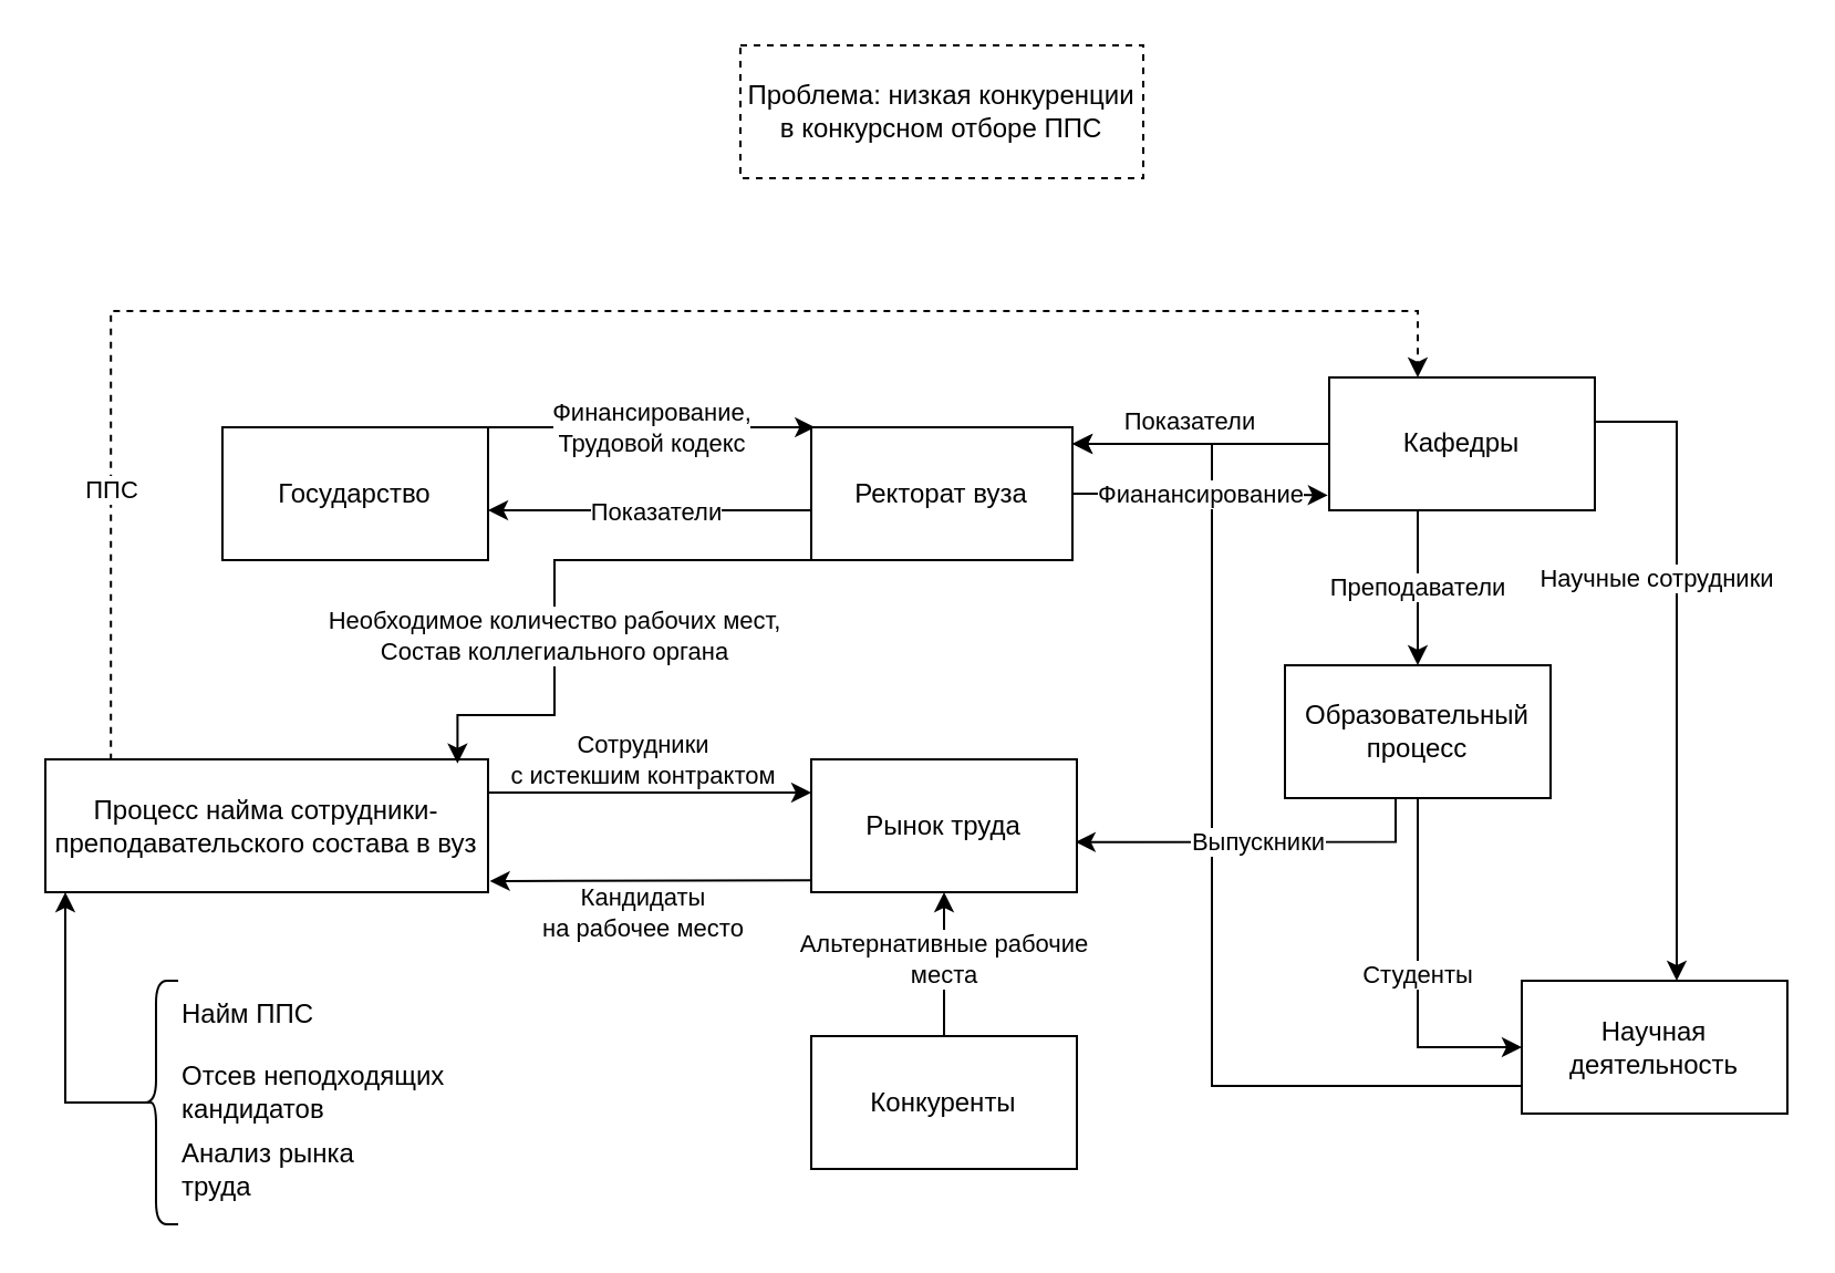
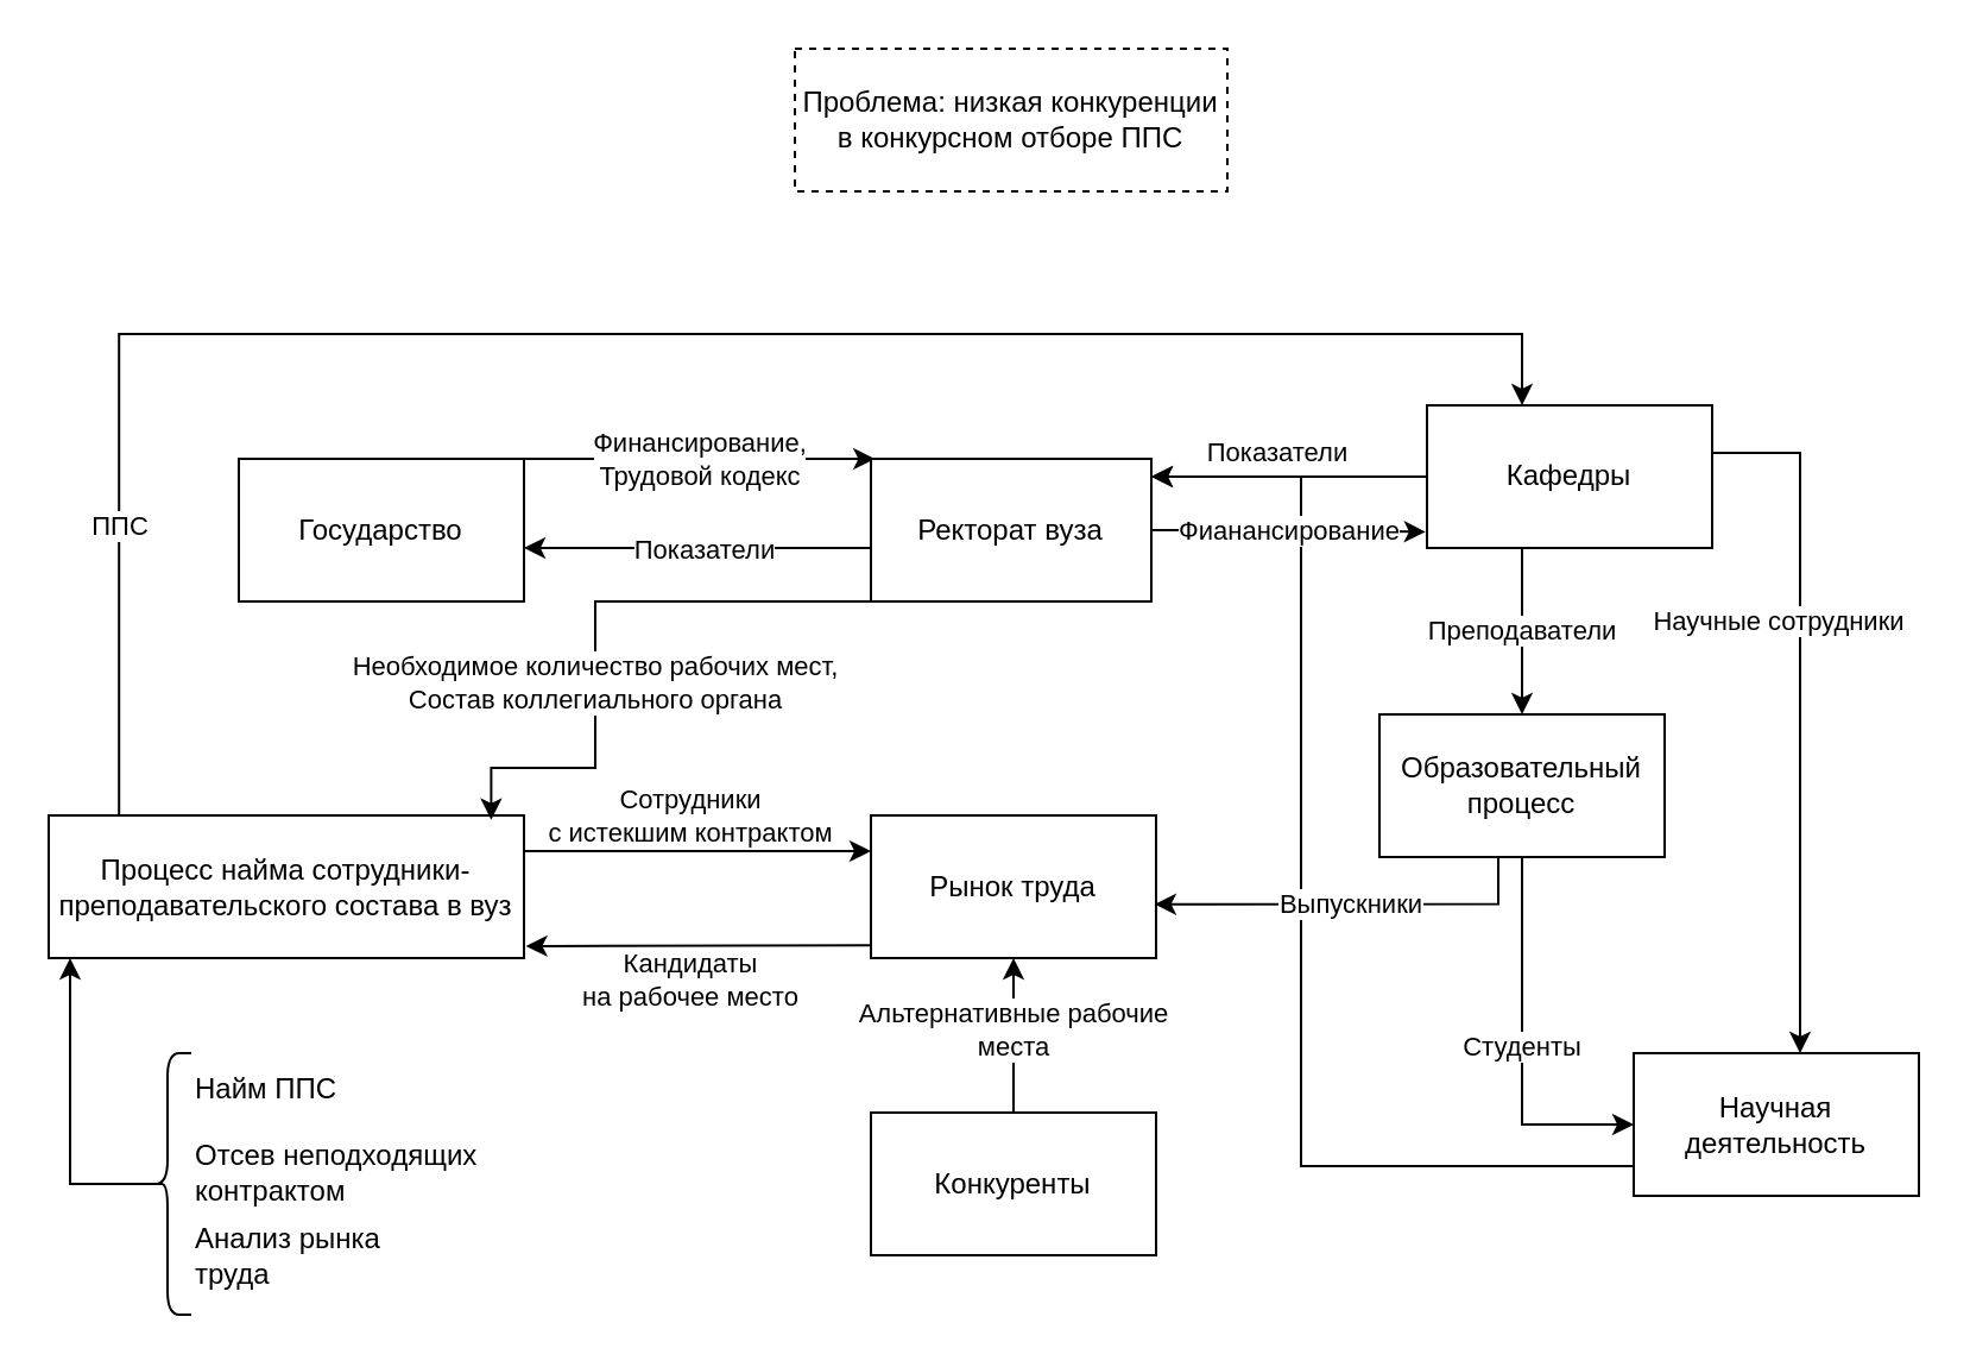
- <mxCell id="13" value="ППС" style="edgeStyle=orthogonalEdgeStyle;rounded=0;orthogonalLoop=1;jettySize=auto;html=1;exitX=0.148;exitY=0.007;exitDx=0;exitDy=0;exitPerimeter=0;dashed=1;" parent="1" source="3" target="24" edge="1"><mxGeometry x="-0.704" relative="1" as="geometry"><mxPoint as="offset" /><Array as="points"><mxPoint x="50" y="140" /><mxPoint x="640" y="140" /></Array></mxGeometry></mxCell>
+ <mxCell id="13" value="ППС" style="edgeStyle=orthogonalEdgeStyle;rounded=0;orthogonalLoop=1;jettySize=auto;html=1;exitX=0.148;exitY=0.007;exitDx=0;exitDy=0;exitPerimeter=0;" parent="1" source="3" target="24" edge="1"><mxGeometry x="-0.704" relative="1" as="geometry"><mxPoint as="offset" /><Array as="points"><mxPoint x="50" y="140" /><mxPoint x="640" y="140" /></Array></mxGeometry></mxCell>
- <mxCell id="15" value="Отсев неподходящих&lt;br&gt;кандидатов" style="text;html=1;align=left;verticalAlign=middle;resizable=0;points=[];autosize=1;strokeColor=none;fillColor=none;" parent="1" vertex="1"><mxGeometry x="80" y="472.5" width="140" height="40" as="geometry" /></mxCell>
+ <mxCell id="15" value="Отсев неподходящих&lt;br&gt;контрактом" style="text;html=1;align=left;verticalAlign=middle;resizable=0;points=[];autosize=1;strokeColor=none;fillColor=none;" parent="1" vertex="1"><mxGeometry x="80" y="472.5" width="140" height="40" as="geometry" /></mxCell>
